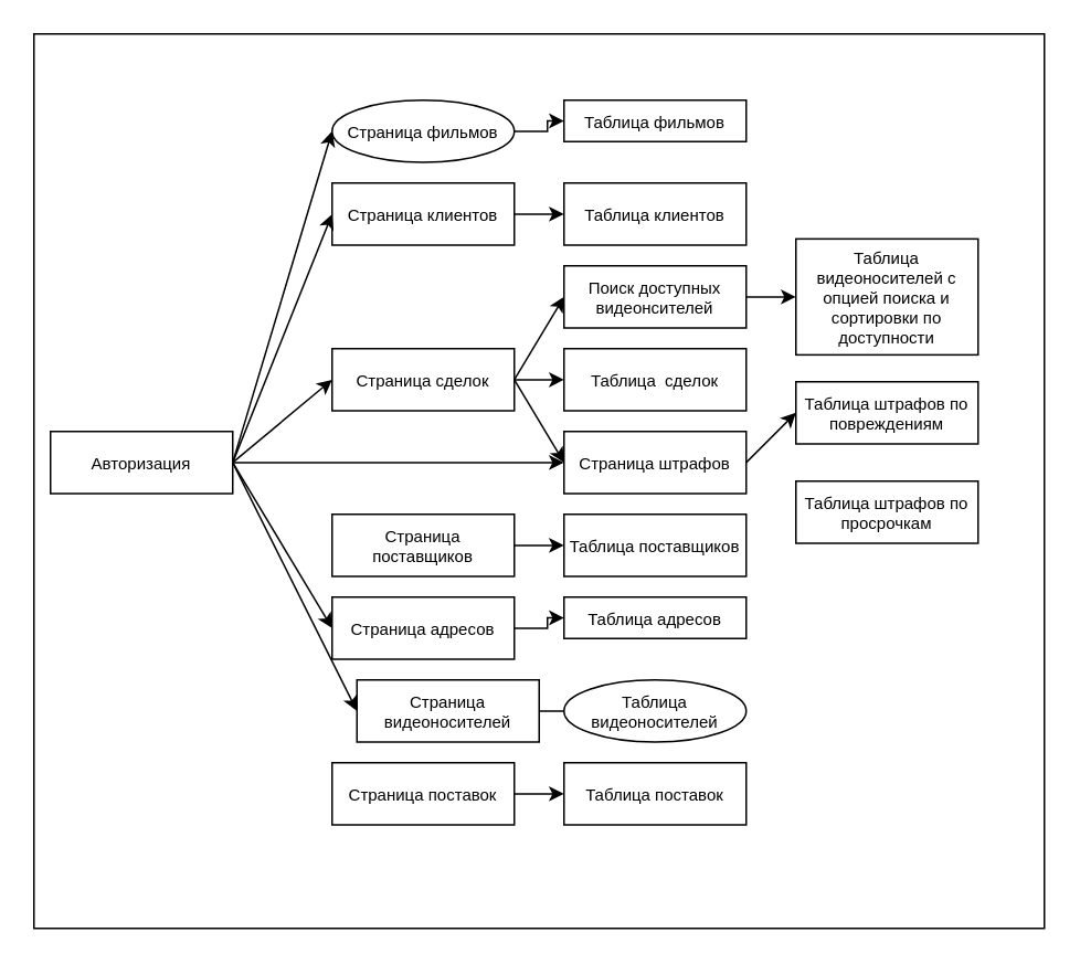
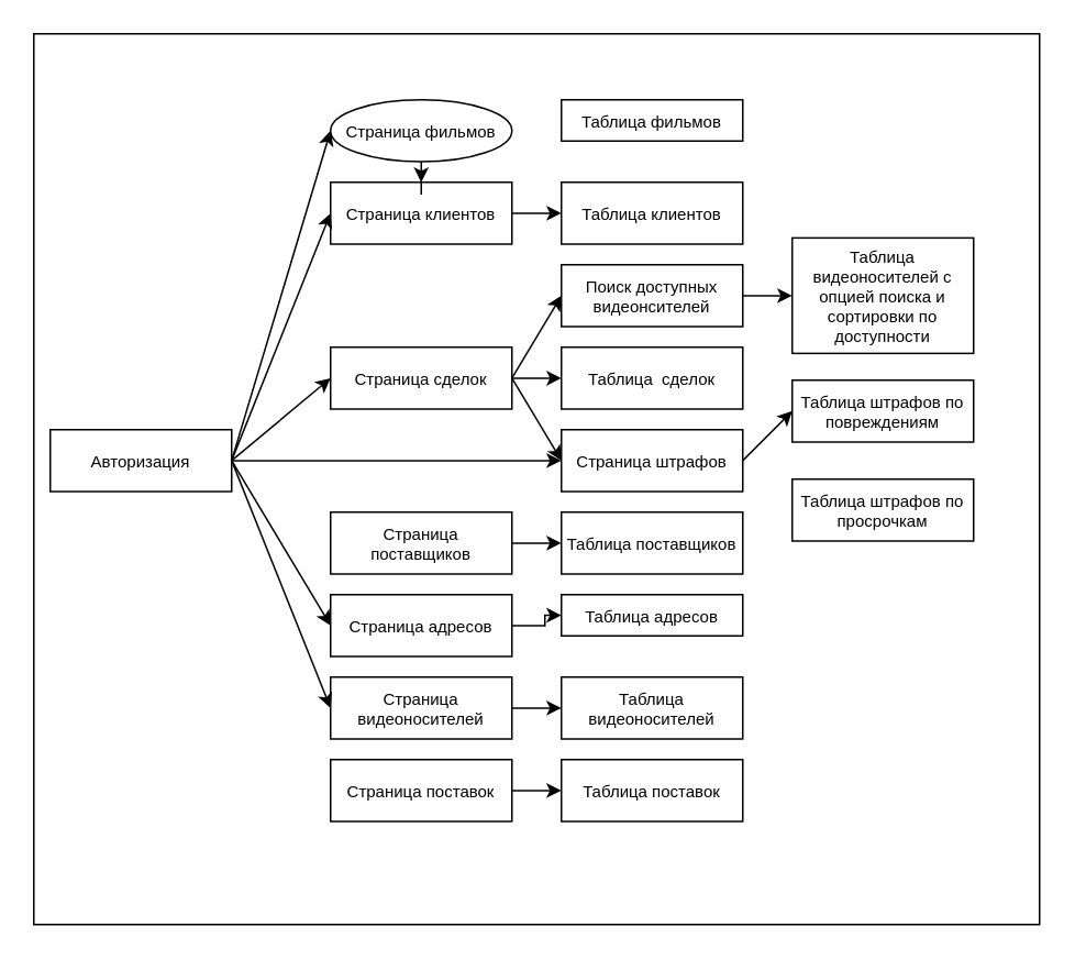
- <mxCell id="10" style="edgeStyle=orthogonalEdgeStyle;rounded=0;orthogonalLoop=1;jettySize=auto;html=1;entryX=0;entryY=0.5;entryDx=0;entryDy=0;fontSize=10;" edge="1" parent="1" source="11" target="18"><mxGeometry relative="1" as="geometry" /></mxCell>
+ <mxCell id="10" style="edgeStyle=orthogonalEdgeStyle;rounded=0;orthogonalLoop=1;jettySize=auto;html=1;fontSize=10;" edge="1" parent="1" source="11" target="5"><mxGeometry relative="1" as="geometry" /></mxCell>
- <mxCell id="15" value="Страница видеоносителей" style="rounded=0;whiteSpace=wrap;html=1;strokeColor=default;fontSize=10;fillColor=default;" vertex="1" parent="1"><mxGeometry x="215" y="410" width="110" height="37.5" as="geometry" /></mxCell>
+ <mxCell id="15" value="Страница видеоносителей" style="rounded=0;whiteSpace=wrap;html=1;strokeColor=default;fontSize=10;fillColor=default;" vertex="1" parent="1"><mxGeometry x="200" y="410" width="110" height="37.5" as="geometry" /></mxCell>
- <mxCell id="23" value="Таблица видеоносителей" style="ellipse;whiteSpace=wrap;html=1;strokeColor=default;fontSize=10;fillColor=default;" vertex="1" parent="1"><mxGeometry x="340" y="410" width="110" height="37.5" as="geometry" /></mxCell>
+ <mxCell id="23" value="Таблица видеоносителей" style="rounded=0;whiteSpace=wrap;html=1;strokeColor=default;fontSize=10;fillColor=default;" vertex="1" parent="1"><mxGeometry x="340" y="410" width="110" height="37.5" as="geometry" /></mxCell>
